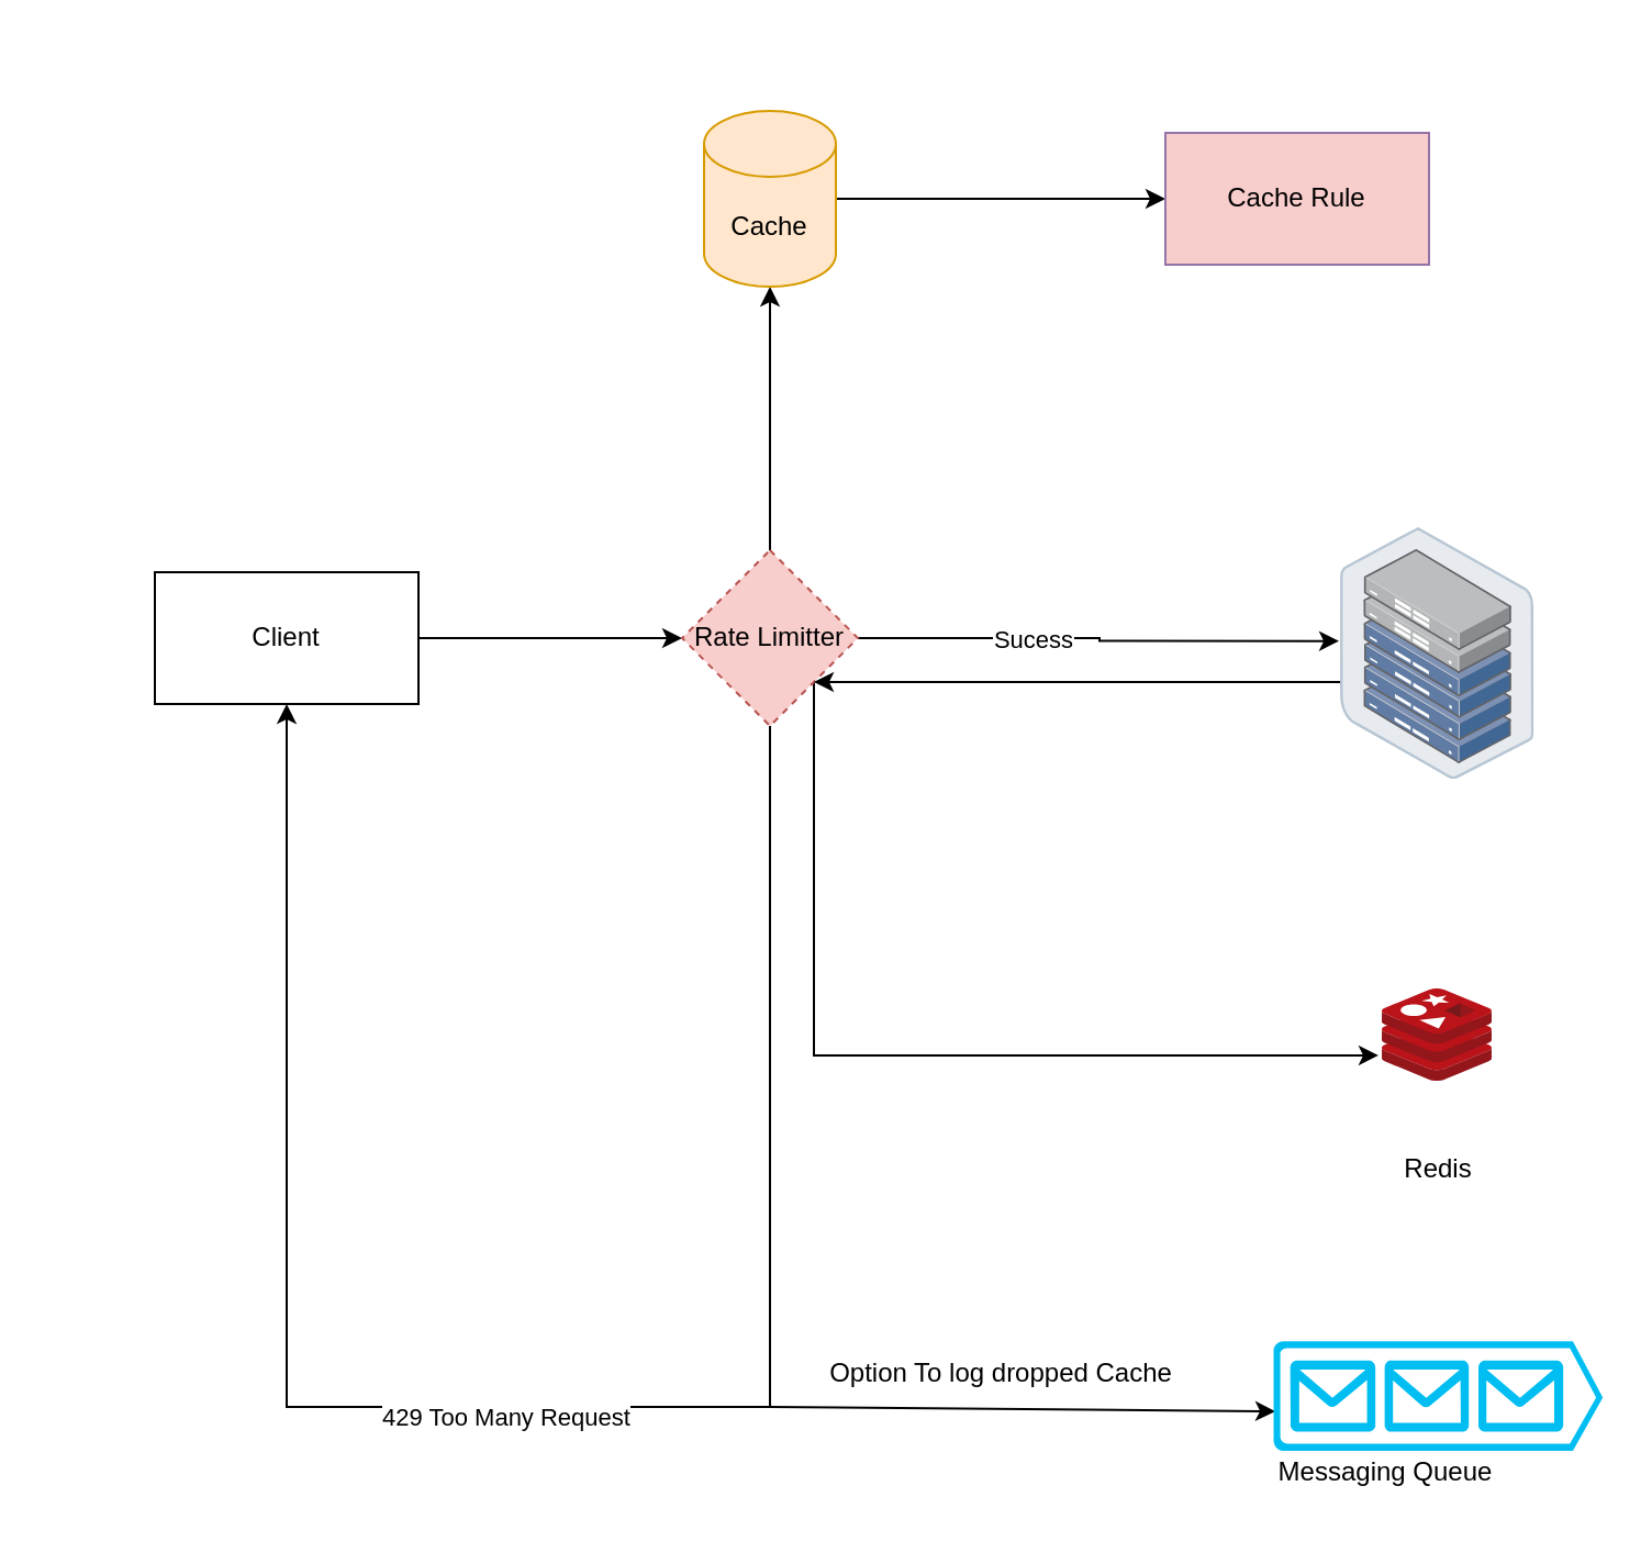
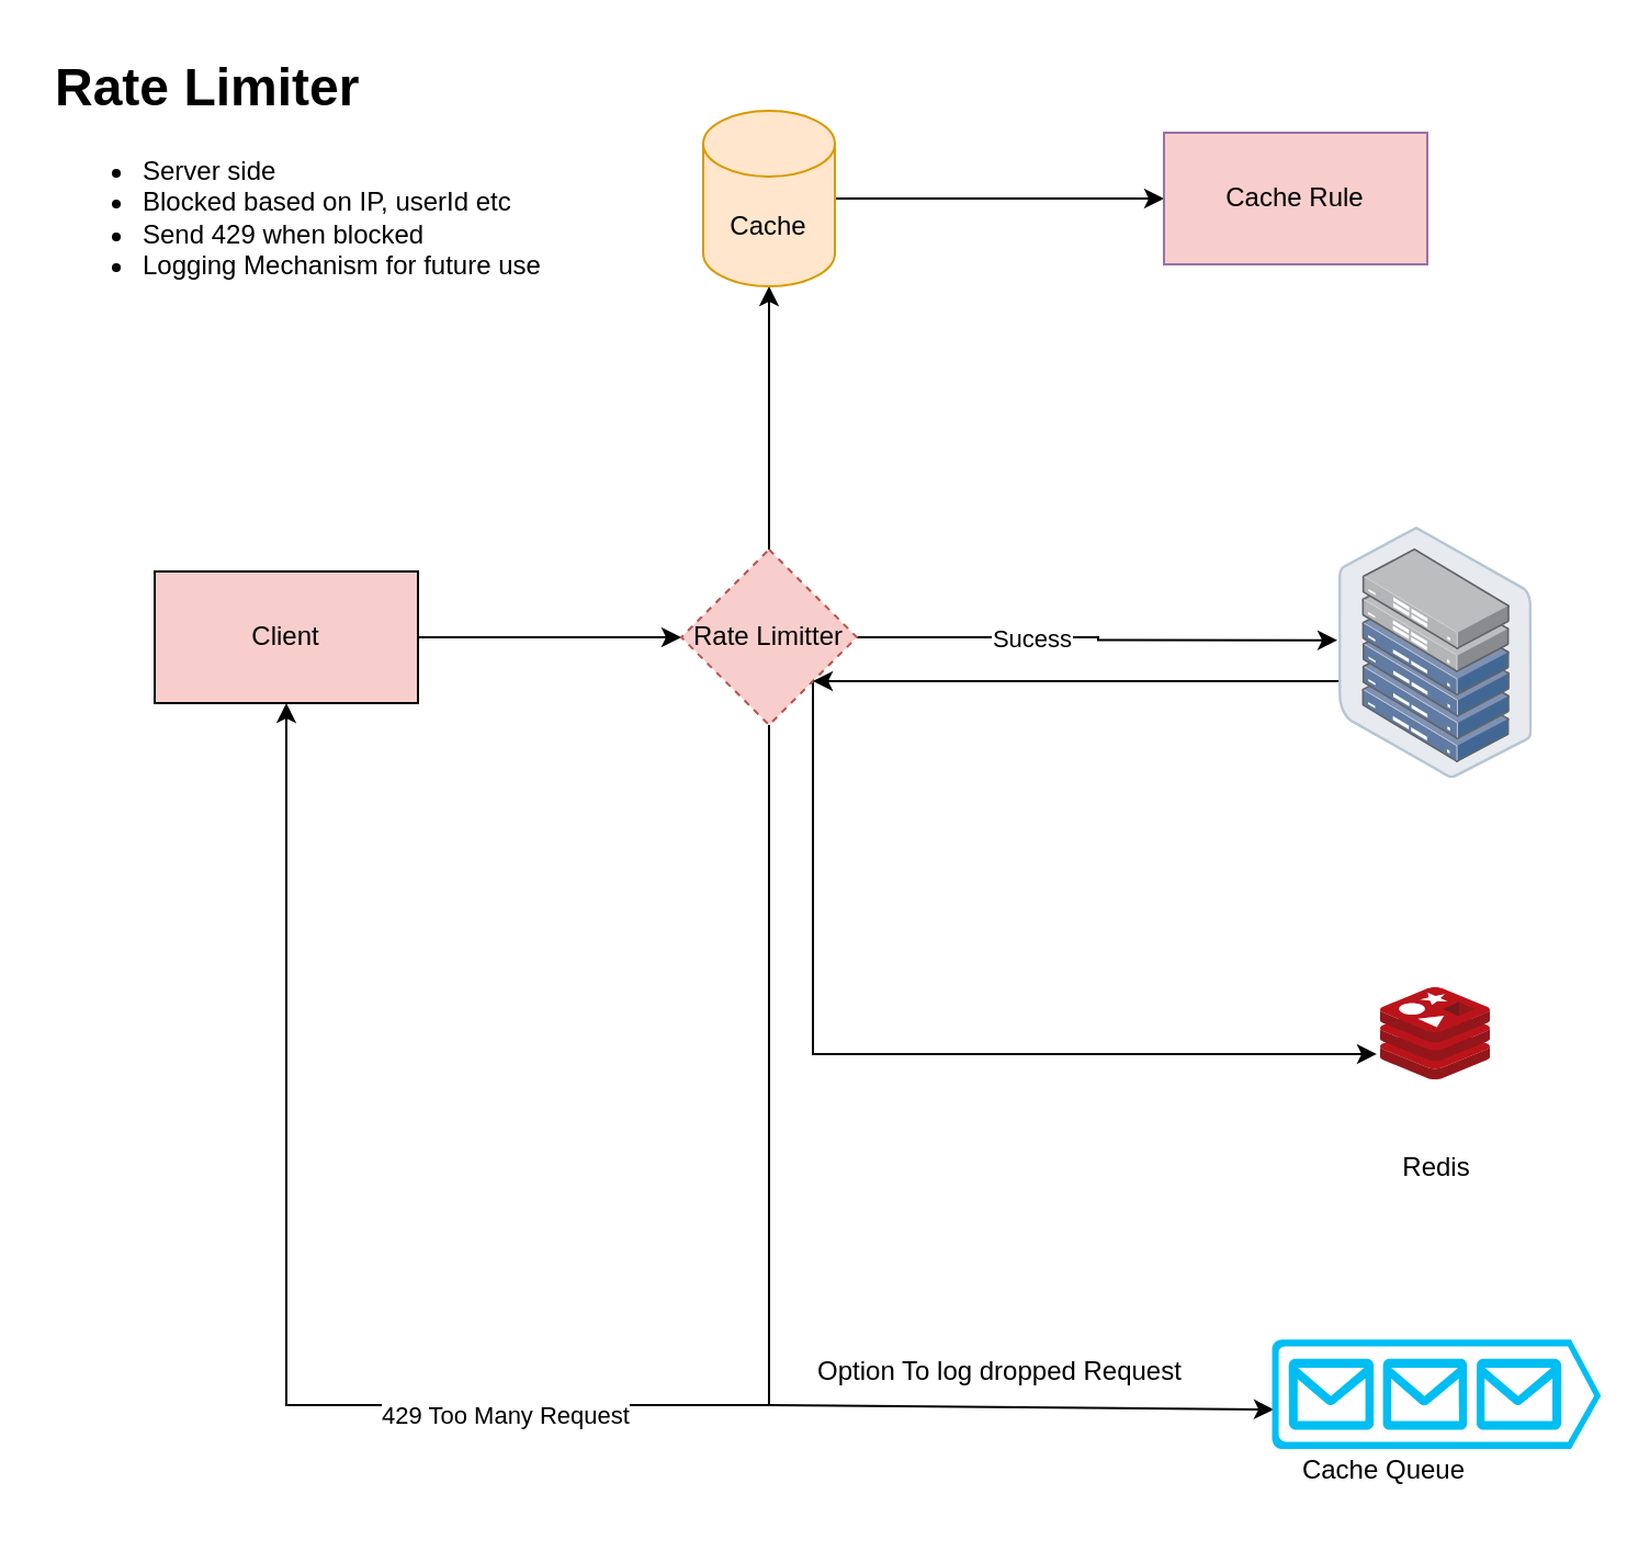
+ <mxCell id="22" value="&lt;h1&gt;Rate Limiter&lt;/h1&gt;&lt;div&gt;&lt;ul&gt;&lt;li&gt;Server side&lt;/li&gt;&lt;li&gt;Blocked based on IP, userId etc&lt;/li&gt;&lt;li&gt;Send 429 when blocked&lt;/li&gt;&lt;li&gt;Logging Mechanism for future use&lt;/li&gt;&lt;/ul&gt;&lt;/div&gt;" style="text;html=1;strokeColor=none;fillColor=none;spacing=5;spacingTop=-20;whiteSpace=wrap;overflow=hidden;rounded=0;" vertex="1" parent="1"><mxGeometry x="20" width="290" height="120" as="geometry" y="20" /></mxCell>
- <mxCell id="3" value="Client" style="rounded=0;whiteSpace=wrap;html=1;" vertex="1" parent="1"><mxGeometry x="70" y="260" width="120" height="60" as="geometry" /></mxCell>
+ <mxCell id="3" value="Client" style="rounded=0;whiteSpace=wrap;html=1;fillColor=#f8cecc;" vertex="1" parent="1"><mxGeometry x="70" y="260" width="120" height="60" as="geometry" /></mxCell>
- <mxCell id="21" value="Option To log dropped Cache" style="text;html=1;align=center;verticalAlign=middle;resizable=0;points=[];autosize=1;strokeColor=none;fillColor=none;" vertex="1" parent="1"><mxGeometry x="360" y="610" width="190" height="30" as="geometry" /></mxCell>
+ <mxCell id="21" value="Option To log dropped Request" style="text;html=1;align=center;verticalAlign=middle;resizable=0;points=[];autosize=1;strokeColor=none;fillColor=none;" vertex="1" parent="1"><mxGeometry x="360" y="610" width="190" height="30" as="geometry" /></mxCell>
- <mxCell id="20" value="Messaging Queue" style="text;html=1;align=center;verticalAlign=middle;resizable=0;points=[];autosize=1;strokeColor=none;fillColor=none;" vertex="1" parent="1"><mxGeometry x="570" y="655" width="120" height="30" as="geometry" /></mxCell>
+ <mxCell id="20" value="Cache Queue" style="text;html=1;align=center;verticalAlign=middle;resizable=0;points=[];autosize=1;strokeColor=none;fillColor=none;" vertex="1" parent="1"><mxGeometry x="570" y="655" width="120" height="30" as="geometry" /></mxCell>
